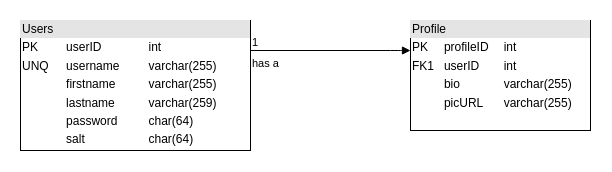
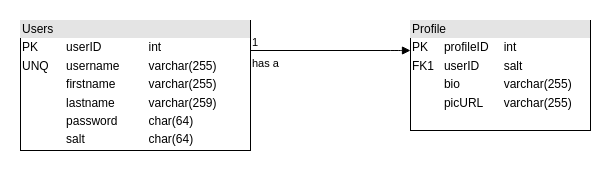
- <mxCell id="3" value="&lt;div style=&quot;box-sizing: border-box ; width: 100% ; background: #e4e4e4 ; padding: 2px&quot;&gt;Profile&lt;/div&gt;&lt;table style=&quot;width: 100% ; font-size: 1em&quot; cellpadding=&quot;2&quot; cellspacing=&quot;0&quot;&gt;&lt;tbody&gt;&lt;tr&gt;&lt;td&gt;PK&lt;/td&gt;&lt;td&gt;profileID&lt;/td&gt;&lt;td&gt;int&lt;/td&gt;&lt;/tr&gt;&lt;tr&gt;&lt;td&gt;FK1&lt;/td&gt;&lt;td&gt;userID&lt;/td&gt;&lt;td&gt;int&lt;/td&gt;&lt;/tr&gt;&lt;tr&gt;&lt;td&gt;&lt;br&gt;&lt;/td&gt;&lt;td&gt;bio&lt;/td&gt;&lt;td&gt;varchar(255)&lt;br&gt;&lt;/td&gt;&lt;/tr&gt;&lt;tr&gt;&lt;td&gt;&lt;br&gt;&lt;/td&gt;&lt;td&gt;picURL&lt;/td&gt;&lt;td&gt;varchar(255)&lt;/td&gt;&lt;/tr&gt;&lt;/tbody&gt;&lt;/table&gt;" style="verticalAlign=top;align=left;overflow=fill;html=1;" vertex="1" parent="1"><mxGeometry x="410" y="20" width="180" height="110" as="geometry" /></mxCell>
+ <mxCell id="3" value="&lt;div style=&quot;box-sizing: border-box ; width: 100% ; background: #e4e4e4 ; padding: 2px&quot;&gt;Profile&lt;/div&gt;&lt;table style=&quot;width: 100% ; font-size: 1em&quot; cellpadding=&quot;2&quot; cellspacing=&quot;0&quot;&gt;&lt;tbody&gt;&lt;tr&gt;&lt;td&gt;PK&lt;/td&gt;&lt;td&gt;profileID&lt;/td&gt;&lt;td&gt;int&lt;/td&gt;&lt;/tr&gt;&lt;tr&gt;&lt;td&gt;FK1&lt;/td&gt;&lt;td&gt;userID&lt;/td&gt;&lt;td&gt;salt&lt;/td&gt;&lt;/tr&gt;&lt;tr&gt;&lt;td&gt;&lt;br&gt;&lt;/td&gt;&lt;td&gt;bio&lt;/td&gt;&lt;td&gt;varchar(255)&lt;br&gt;&lt;/td&gt;&lt;/tr&gt;&lt;tr&gt;&lt;td&gt;&lt;br&gt;&lt;/td&gt;&lt;td&gt;picURL&lt;/td&gt;&lt;td&gt;varchar(255)&lt;/td&gt;&lt;/tr&gt;&lt;/tbody&gt;&lt;/table&gt;" style="verticalAlign=top;align=left;overflow=fill;html=1;" vertex="1" parent="1"><mxGeometry x="410" y="20" width="180" height="110" as="geometry" /></mxCell>
